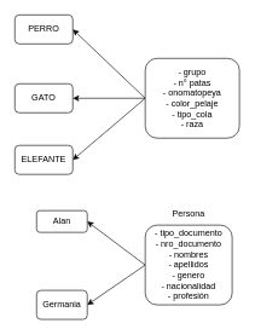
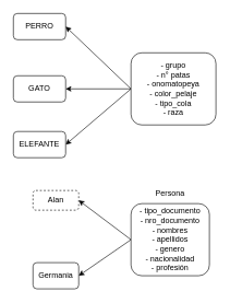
- <mxCell id="9" value="Alan" style="rounded=1;whiteSpace=wrap;html=1;" vertex="1" parent="1"><mxGeometry x="50" y="290" width="70" height="30" as="geometry" /></mxCell>
+ <mxCell id="9" value="Alan" style="rounded=1;whiteSpace=wrap;html=1;dashed=1;" vertex="1" parent="1"><mxGeometry x="50" y="290" width="70" height="30" as="geometry" /></mxCell>
